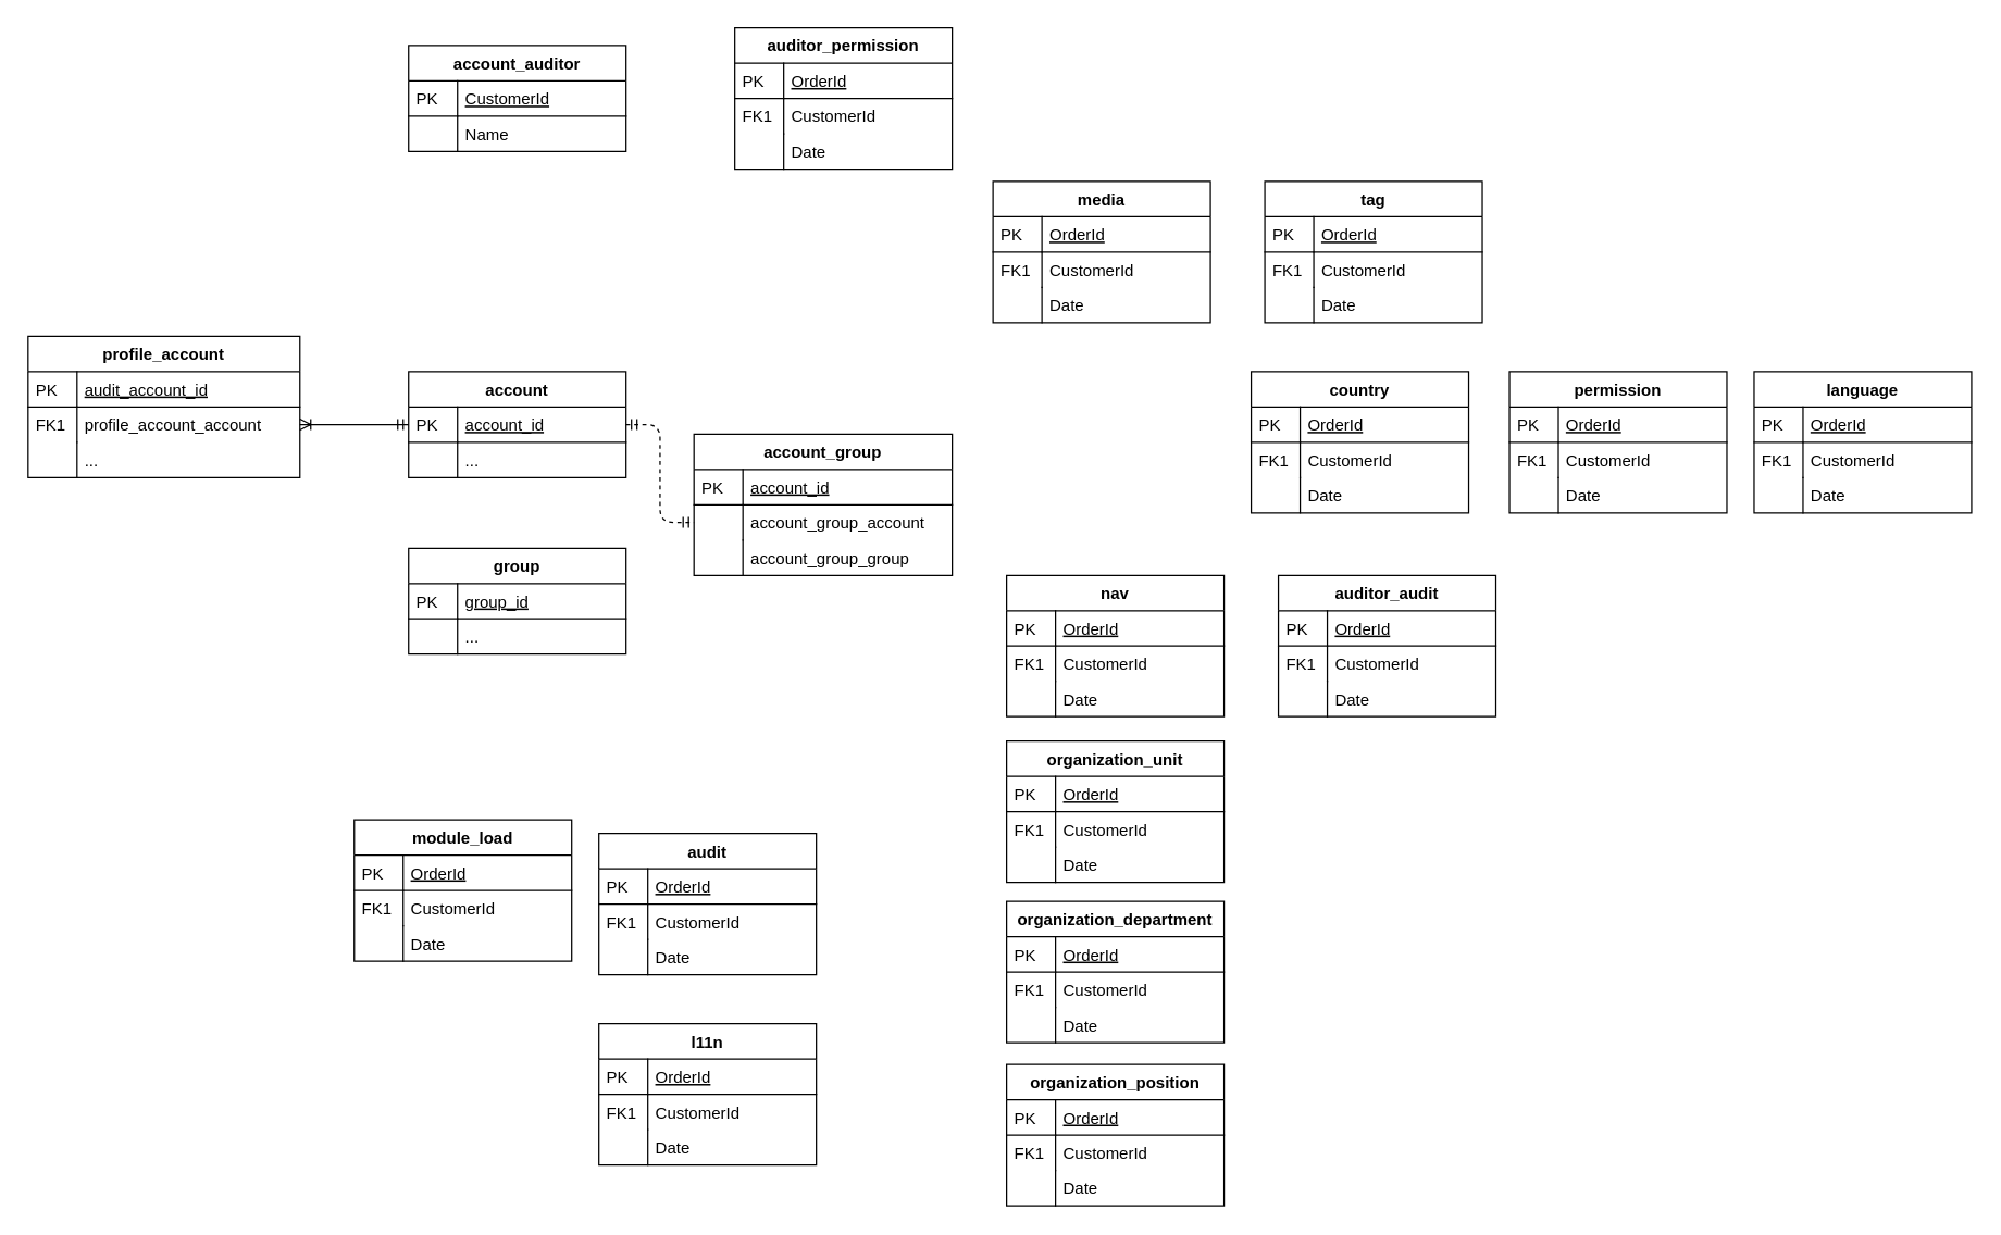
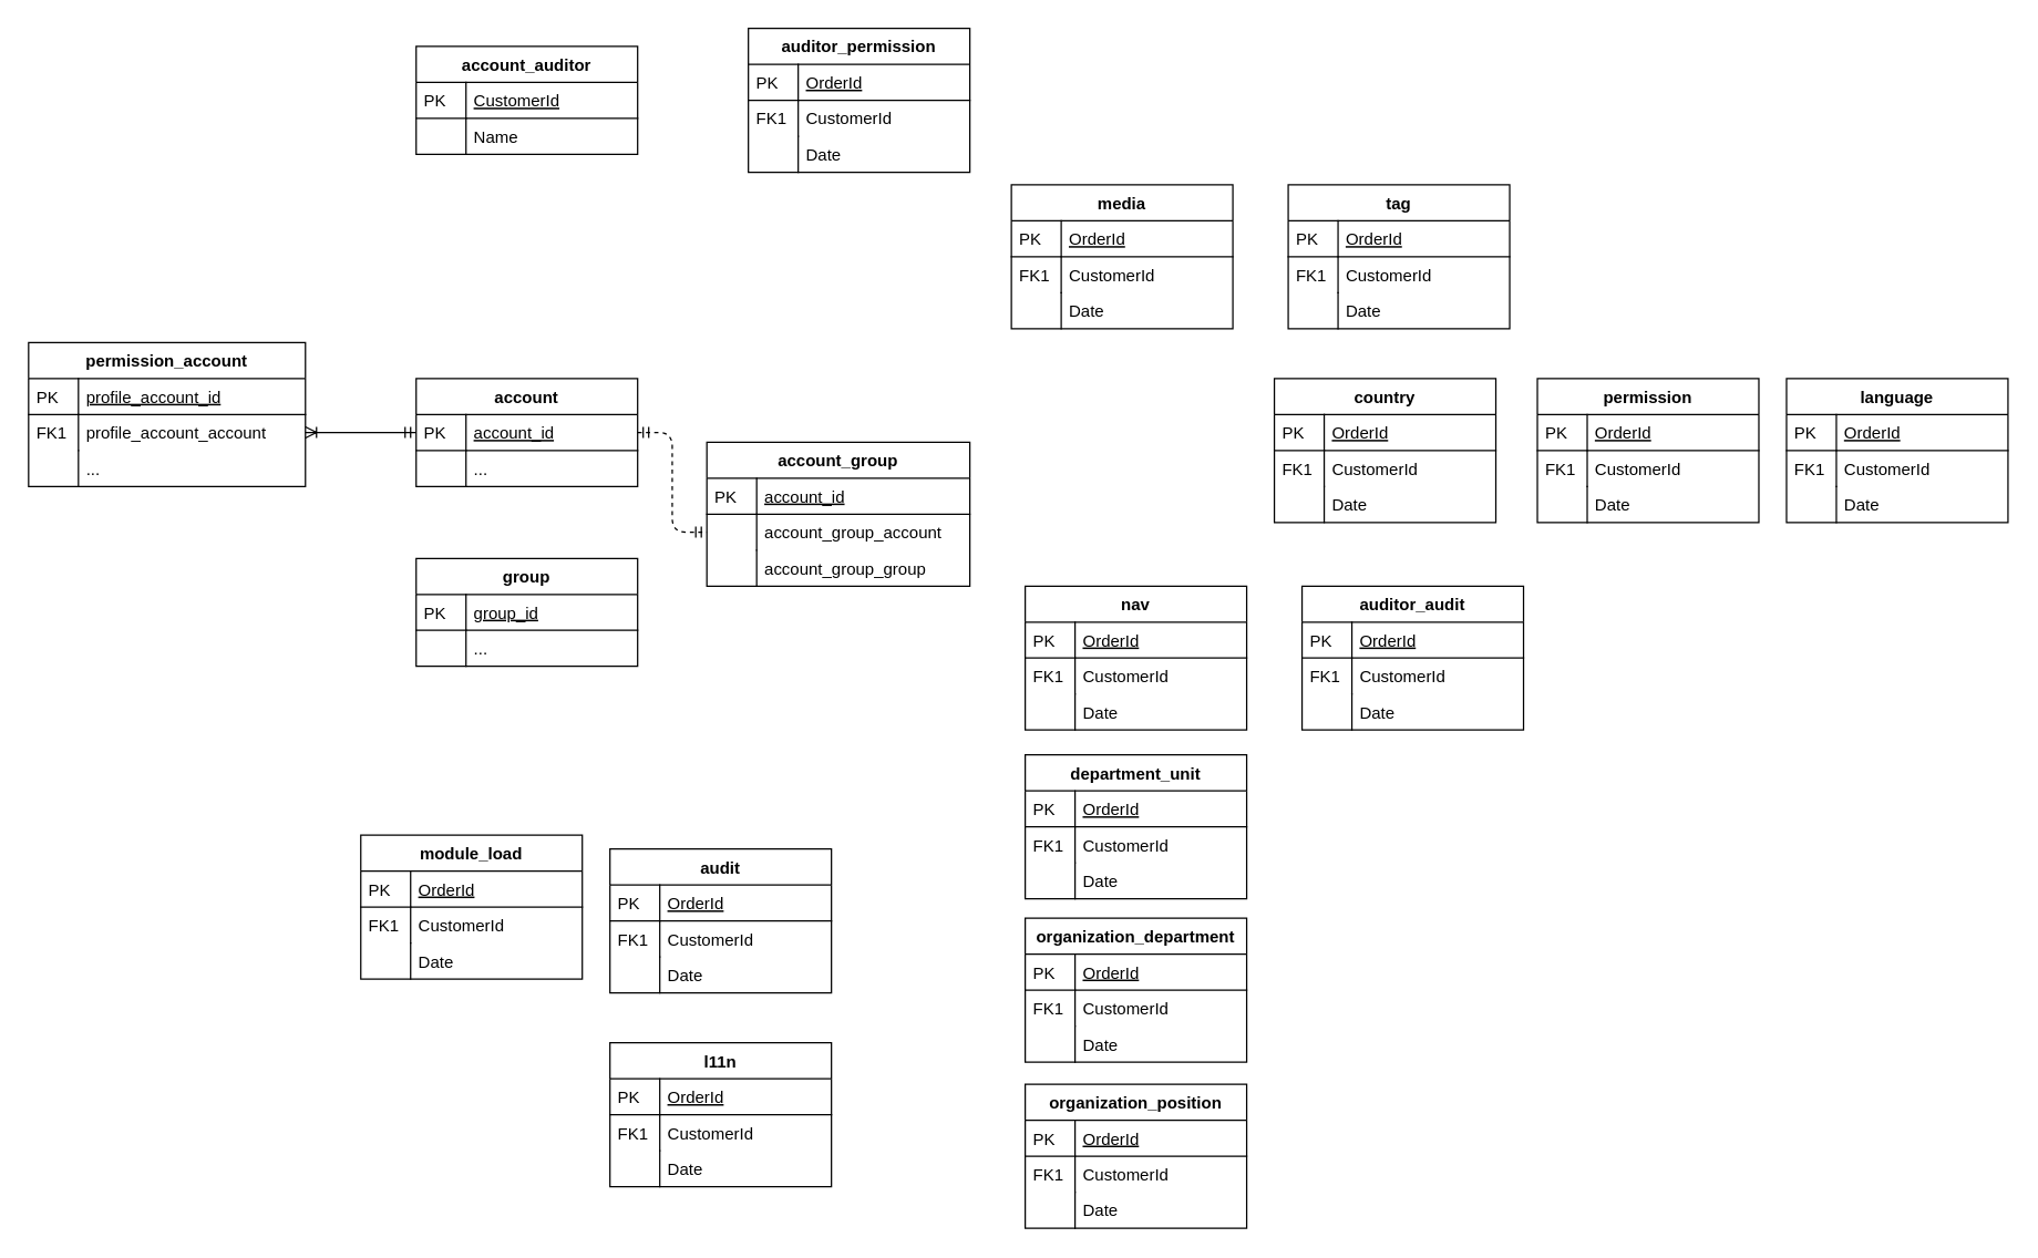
- <mxCell id="12" value="profile_account" style="swimlane;fontStyle=1;childLayout=stackLayout;horizontal=1;startSize=26;horizontalStack=0;resizeParent=1;resizeLast=0;collapsible=1;marginBottom=0;rounded=0;shadow=0;strokeWidth=1;" parent="1" vertex="1"><mxGeometry x="20" y="247" width="200" height="104" as="geometry"><mxRectangle x="260" y="270" width="160" height="26" as="alternateBounds" /></mxGeometry></mxCell>
+ <mxCell id="12" value="permission_account" style="swimlane;fontStyle=1;childLayout=stackLayout;horizontal=1;startSize=26;horizontalStack=0;resizeParent=1;resizeLast=0;collapsible=1;marginBottom=0;rounded=0;shadow=0;strokeWidth=1;" parent="1" vertex="1"><mxGeometry x="20" y="247" width="200" height="104" as="geometry"><mxRectangle x="260" y="270" width="160" height="26" as="alternateBounds" /></mxGeometry></mxCell>
- <mxCell id="13" value="audit_account_id" style="shape=partialRectangle;top=0;left=0;right=0;bottom=1;align=left;verticalAlign=top;fillColor=none;spacingLeft=40;spacingRight=4;overflow=hidden;rotatable=0;points=[[0,0.5],[1,0.5]];portConstraint=eastwest;dropTarget=0;rounded=0;shadow=0;strokeWidth=1;fontStyle=4" parent="12" vertex="1"><mxGeometry y="26" width="200" height="26" as="geometry" /></mxCell>
+ <mxCell id="13" value="profile_account_id" style="shape=partialRectangle;top=0;left=0;right=0;bottom=1;align=left;verticalAlign=top;fillColor=none;spacingLeft=40;spacingRight=4;overflow=hidden;rotatable=0;points=[[0,0.5],[1,0.5]];portConstraint=eastwest;dropTarget=0;rounded=0;shadow=0;strokeWidth=1;fontStyle=4" parent="12" vertex="1"><mxGeometry y="26" width="200" height="26" as="geometry" /></mxCell>
- <mxCell id="40" value="organization_unit" style="swimlane;fontStyle=1;childLayout=stackLayout;horizontal=1;startSize=26;horizontalStack=0;resizeParent=1;resizeLast=0;collapsible=1;marginBottom=0;rounded=0;shadow=0;strokeWidth=1;" parent="1" vertex="1"><mxGeometry x="740" y="545" width="160" height="104" as="geometry"><mxRectangle x="260" y="80" width="160" height="26" as="alternateBounds" /></mxGeometry></mxCell>
+ <mxCell id="40" value="department_unit" style="swimlane;fontStyle=1;childLayout=stackLayout;horizontal=1;startSize=26;horizontalStack=0;resizeParent=1;resizeLast=0;collapsible=1;marginBottom=0;rounded=0;shadow=0;strokeWidth=1;" parent="1" vertex="1"><mxGeometry x="740" y="545" width="160" height="104" as="geometry"><mxRectangle x="260" y="80" width="160" height="26" as="alternateBounds" /></mxGeometry></mxCell>
